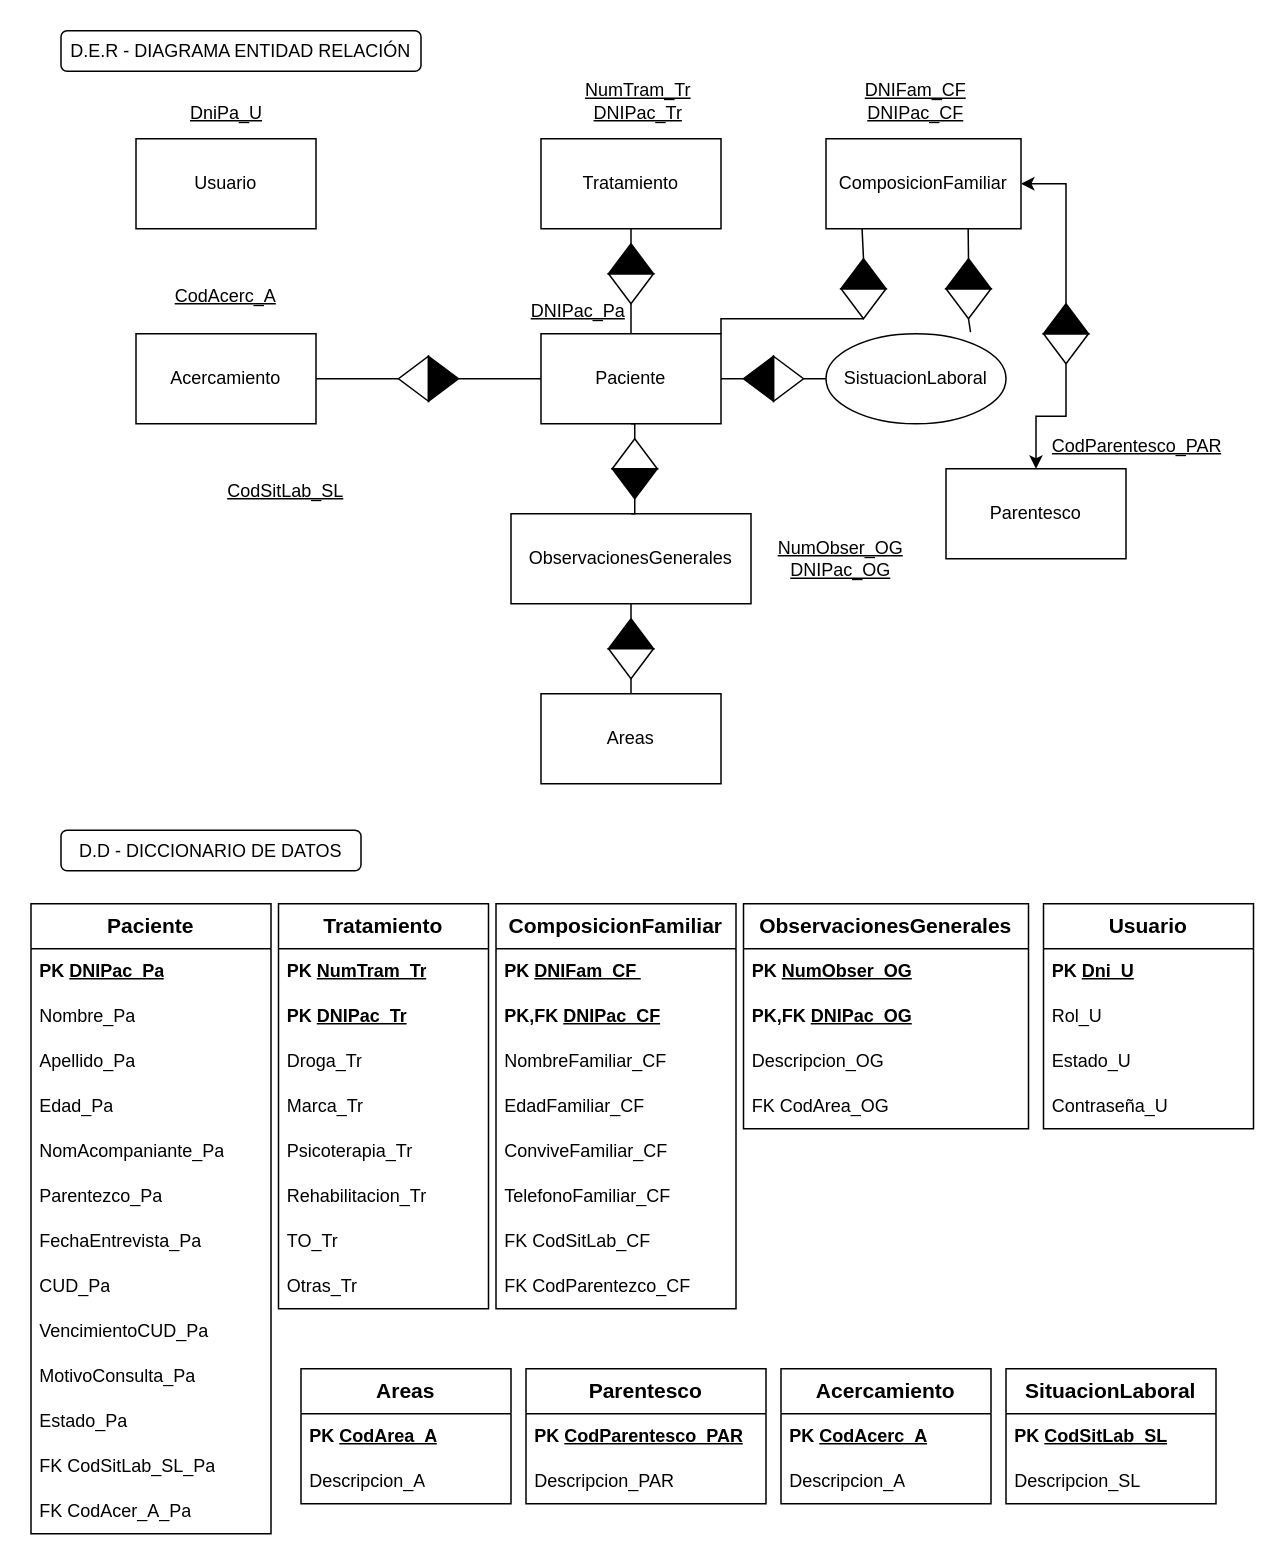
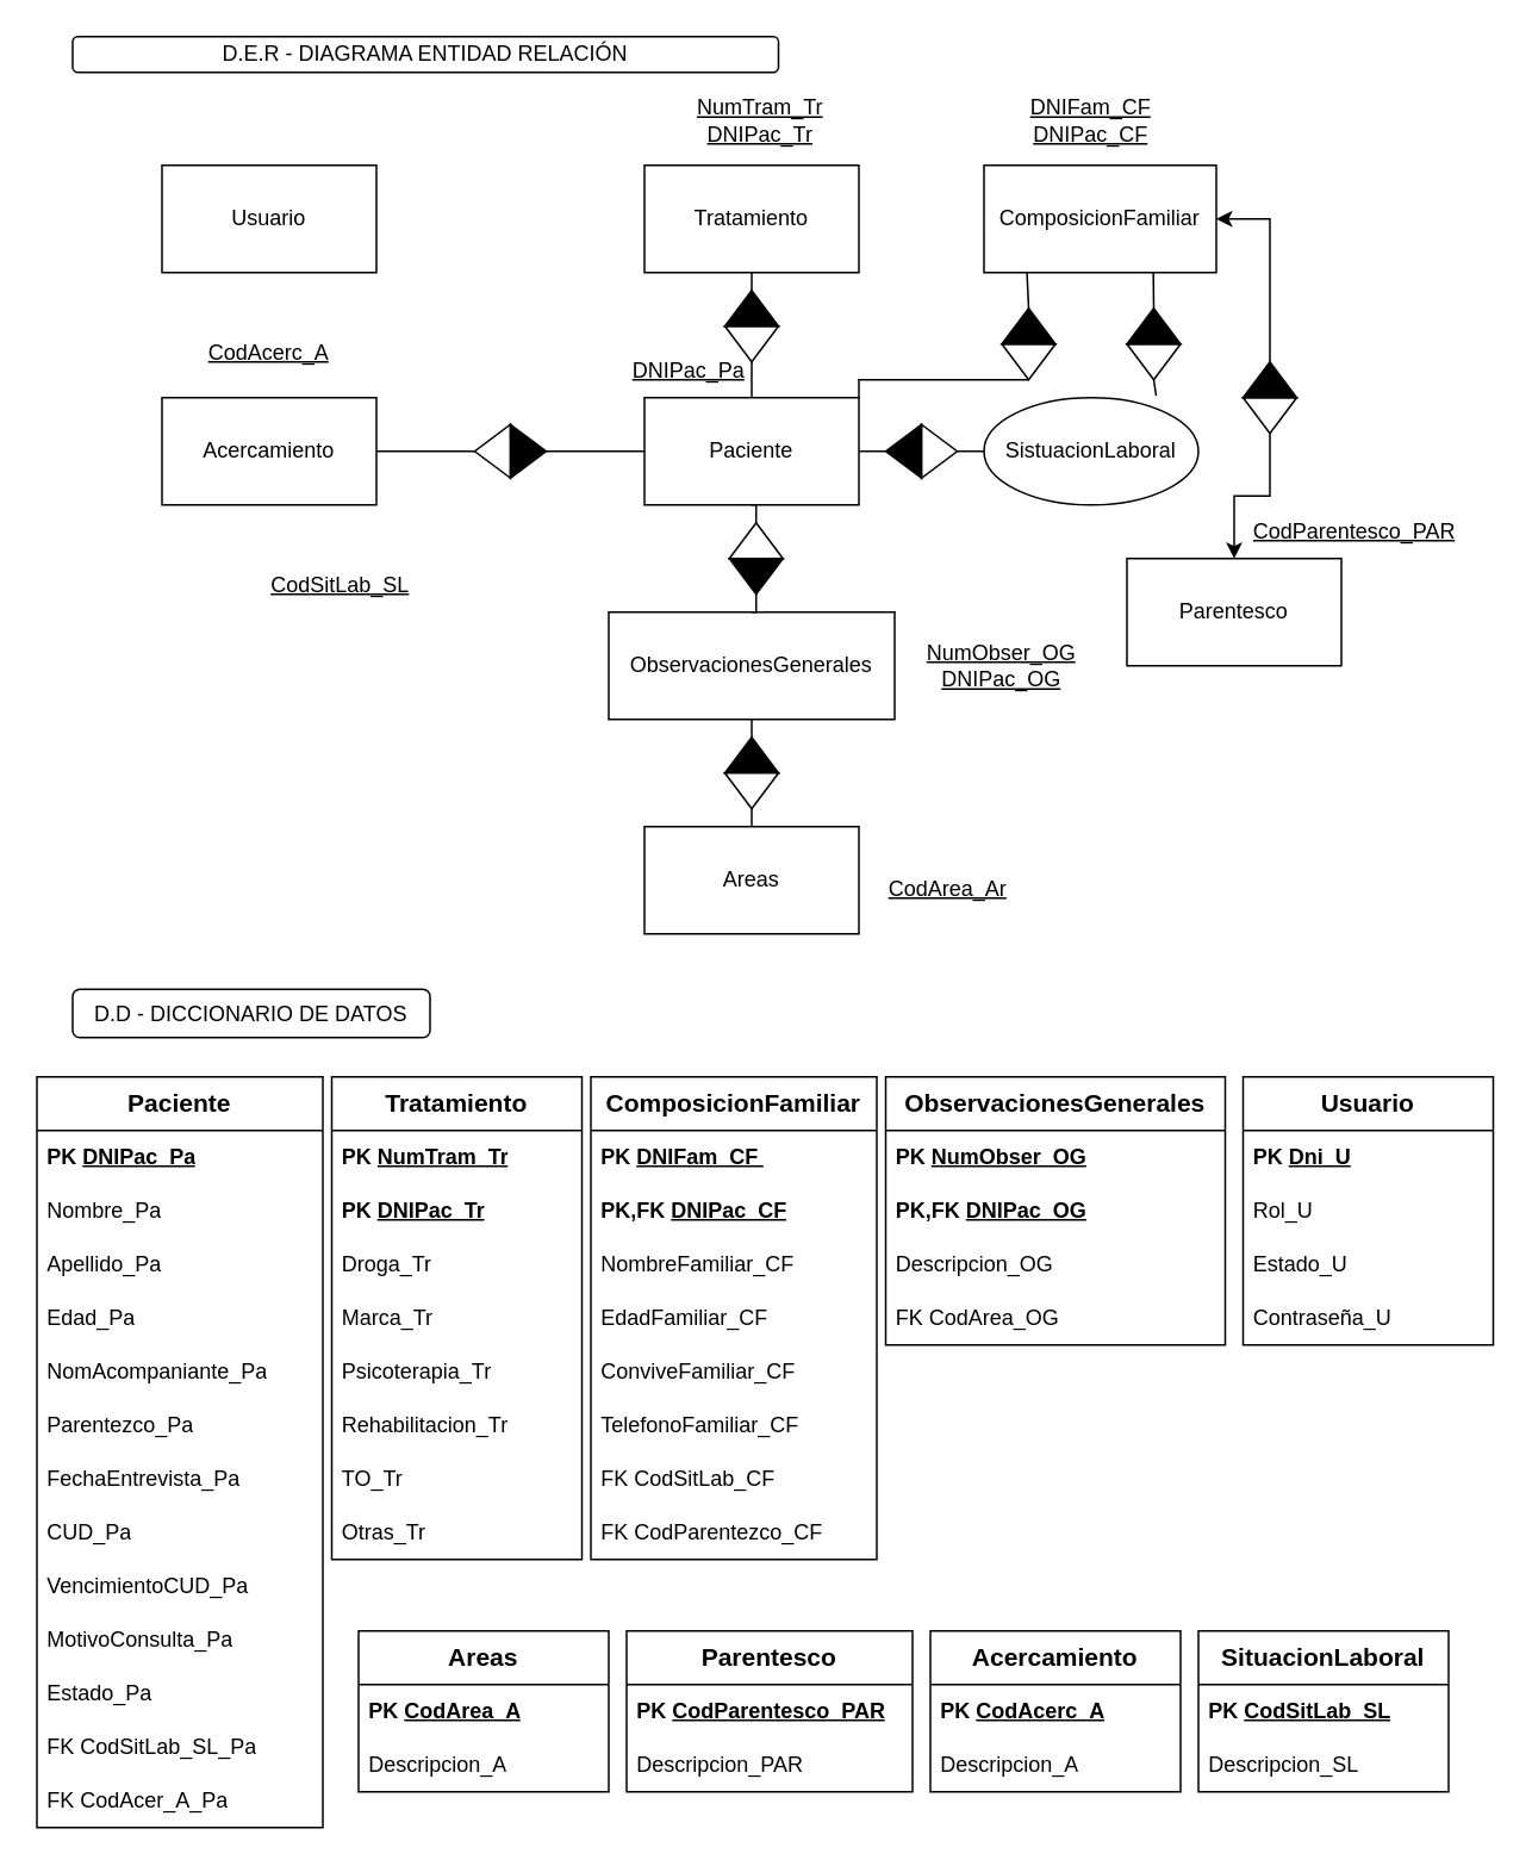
- <mxCell id="47" value="D.E.R - DIAGRAMA ENTIDAD RELACIÓN" style="rounded=1;whiteSpace=wrap;html=1;" parent="1" vertex="1"><mxGeometry x="40" y="20" width="240" height="27" as="geometry" /></mxCell>
+ <mxCell id="47" value="D.E.R - DIAGRAMA ENTIDAD RELACIÓN" style="rounded=1;whiteSpace=wrap;html=1;" parent="1" vertex="1"><mxGeometry x="40" y="20" width="395" height="20" as="geometry" /></mxCell>
- <mxCell id="95" value="&lt;br&gt;&lt;u&gt;DniPa_U&lt;/u&gt;&lt;br&gt;" style="text;html=1;align=center;verticalAlign=middle;resizable=0;points=[];autosize=1;strokeColor=none;fillColor=none;" parent="1" vertex="1"><mxGeometry x="115" y="47" width="70" height="40" as="geometry" /></mxCell>
+ <mxCell id="11" value="CodArea_Ar" style="text;html=1;strokeColor=none;fillColor=none;align=center;verticalAlign=middle;whiteSpace=wrap;rounded=0;fontStyle=4" parent="1" vertex="1"><mxGeometry x="500" y="482" width="60" height="30" as="geometry" /></mxCell>
